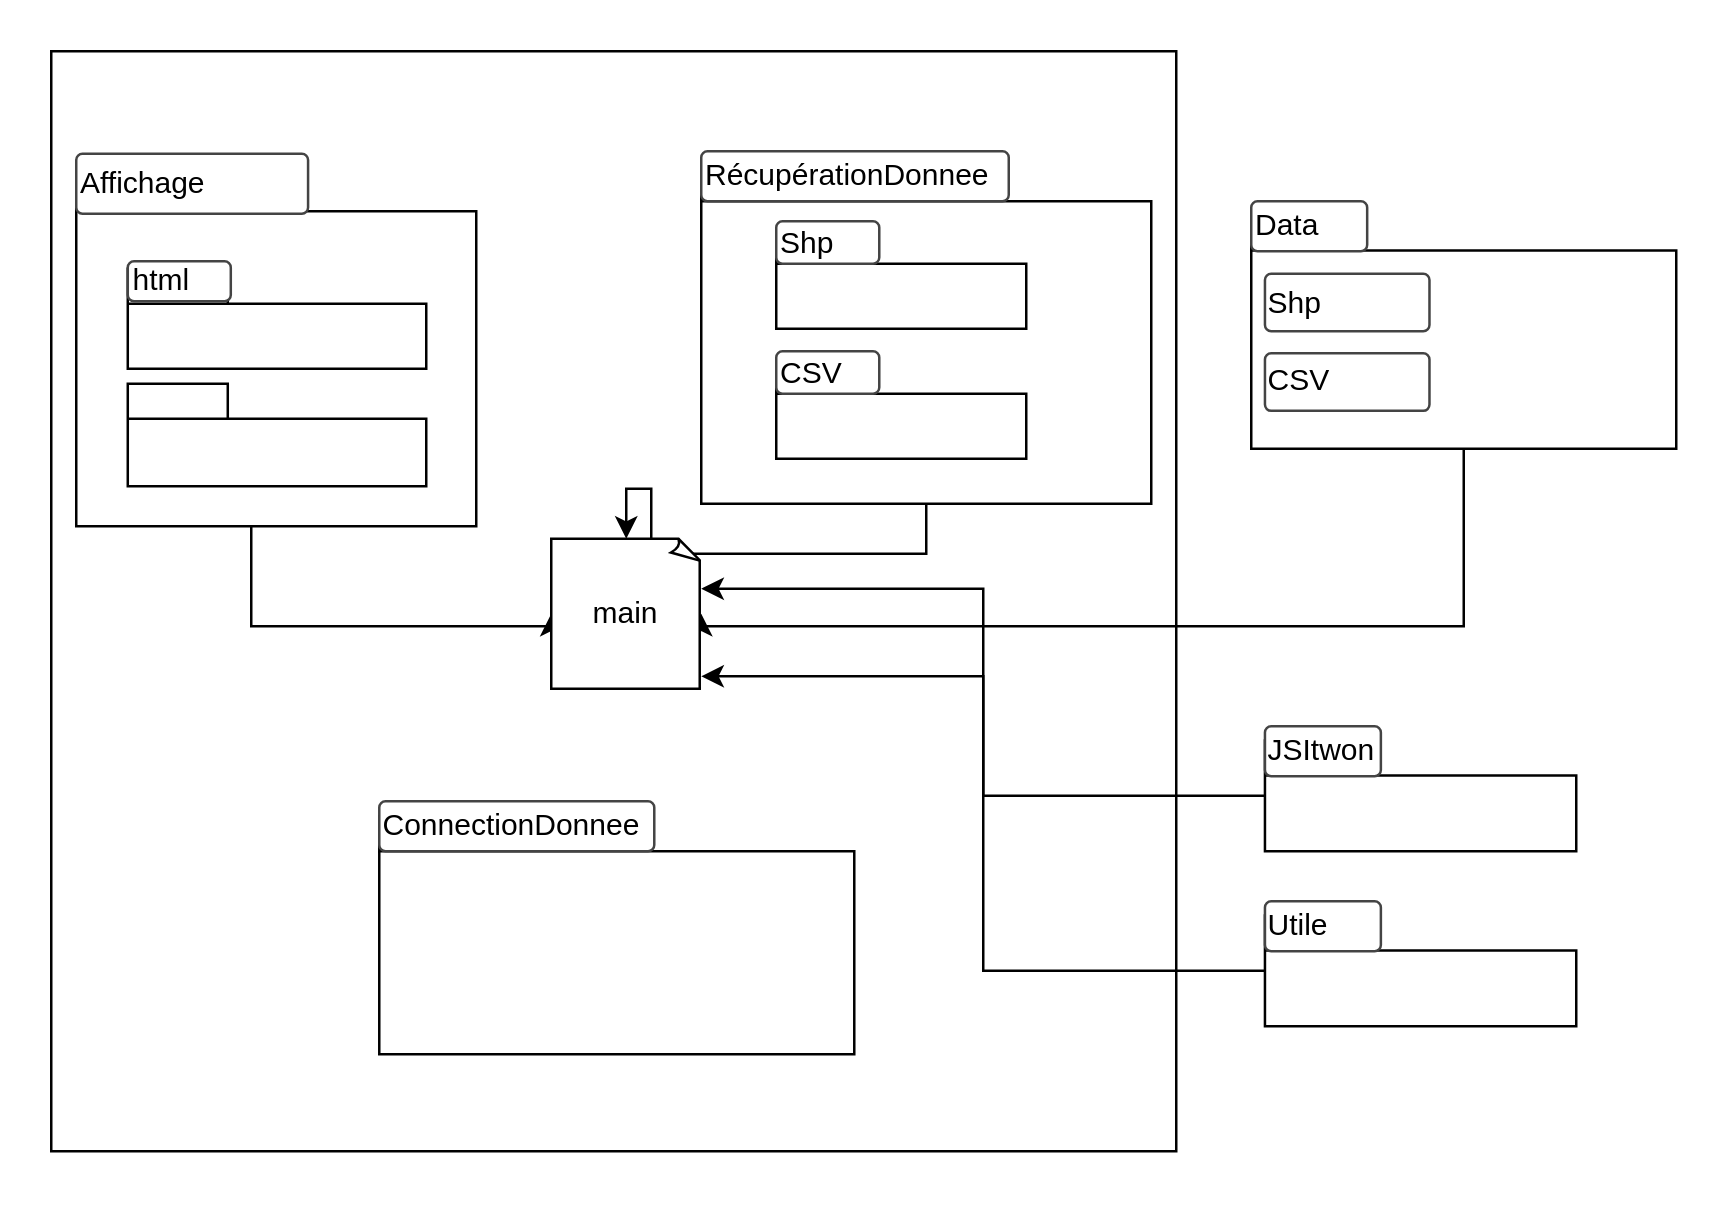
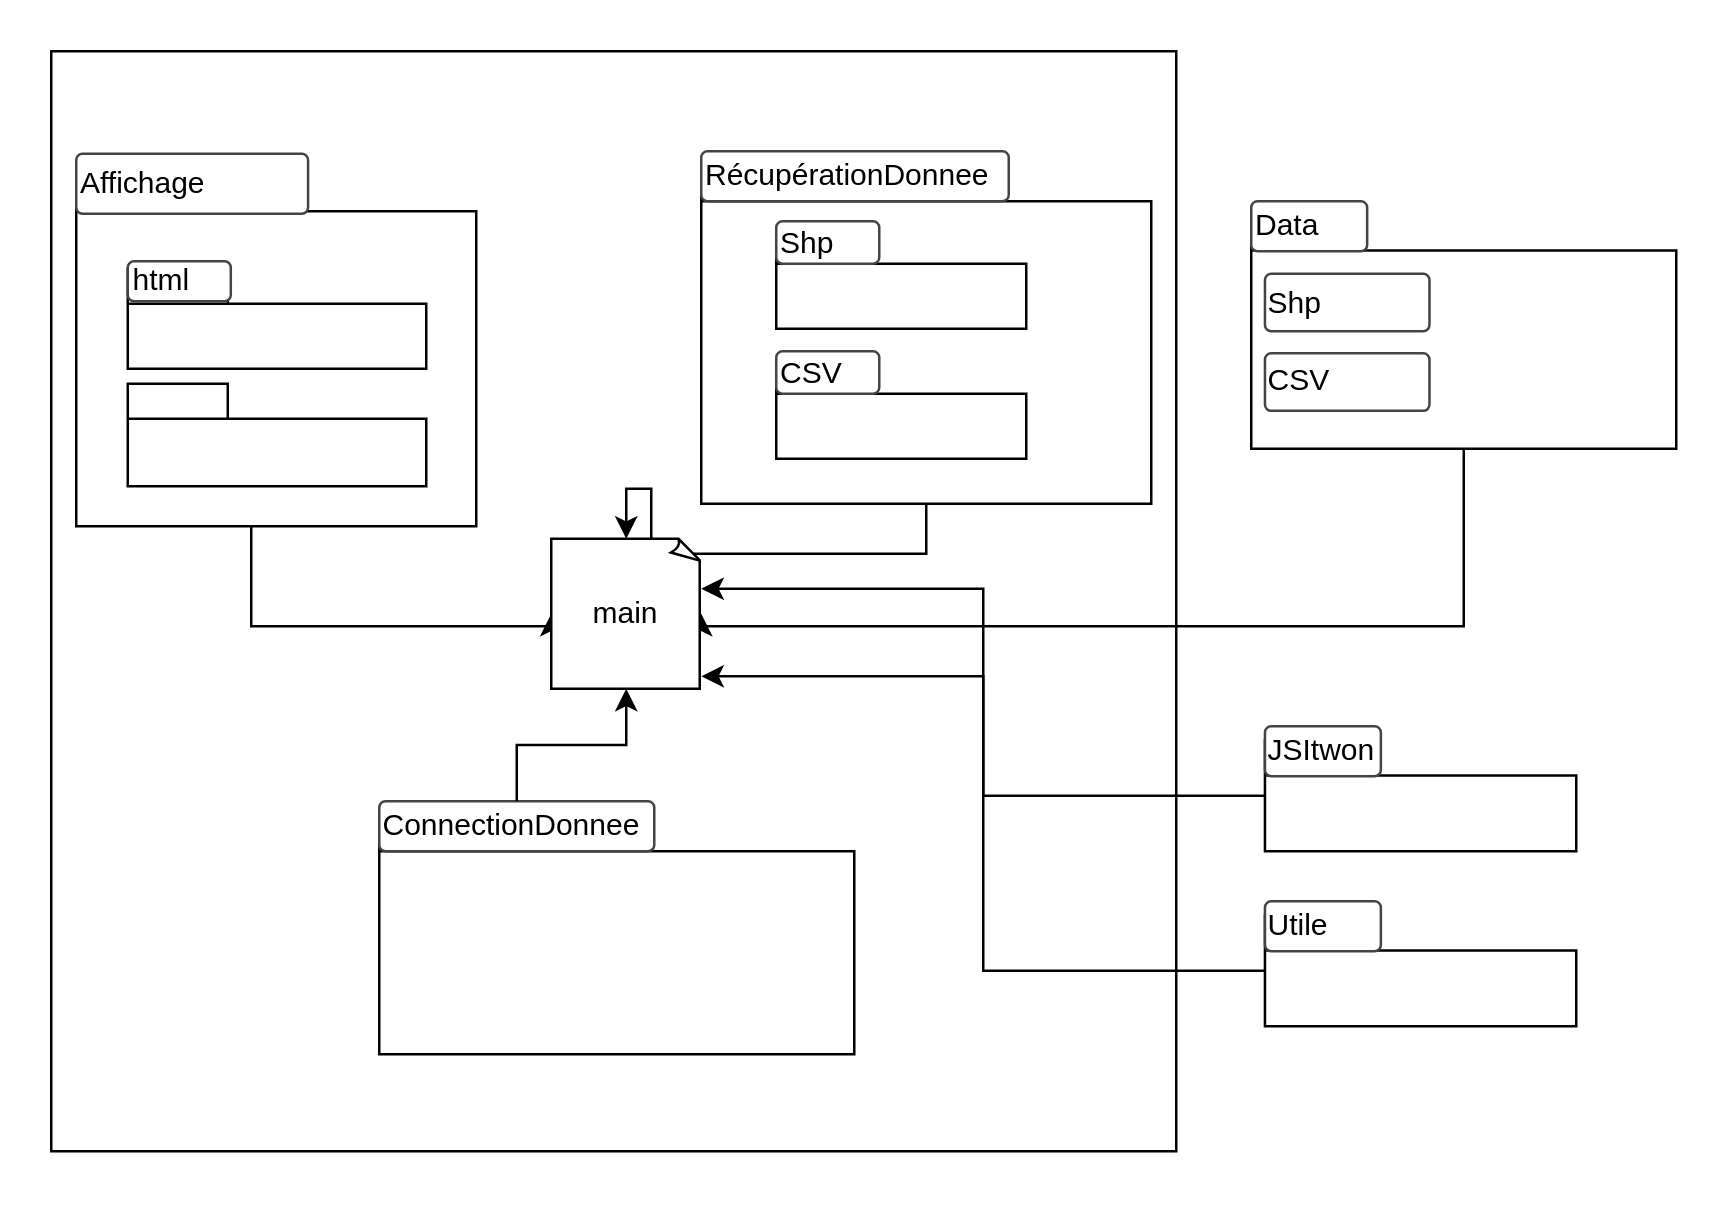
+ <mxCell id="25" style="edgeStyle=orthogonalEdgeStyle;rounded=0;orthogonalLoop=1;jettySize=auto;html=1;" parent="1" source="24" target="21" edge="1"><mxGeometry relative="1" as="geometry" /></mxCell>
